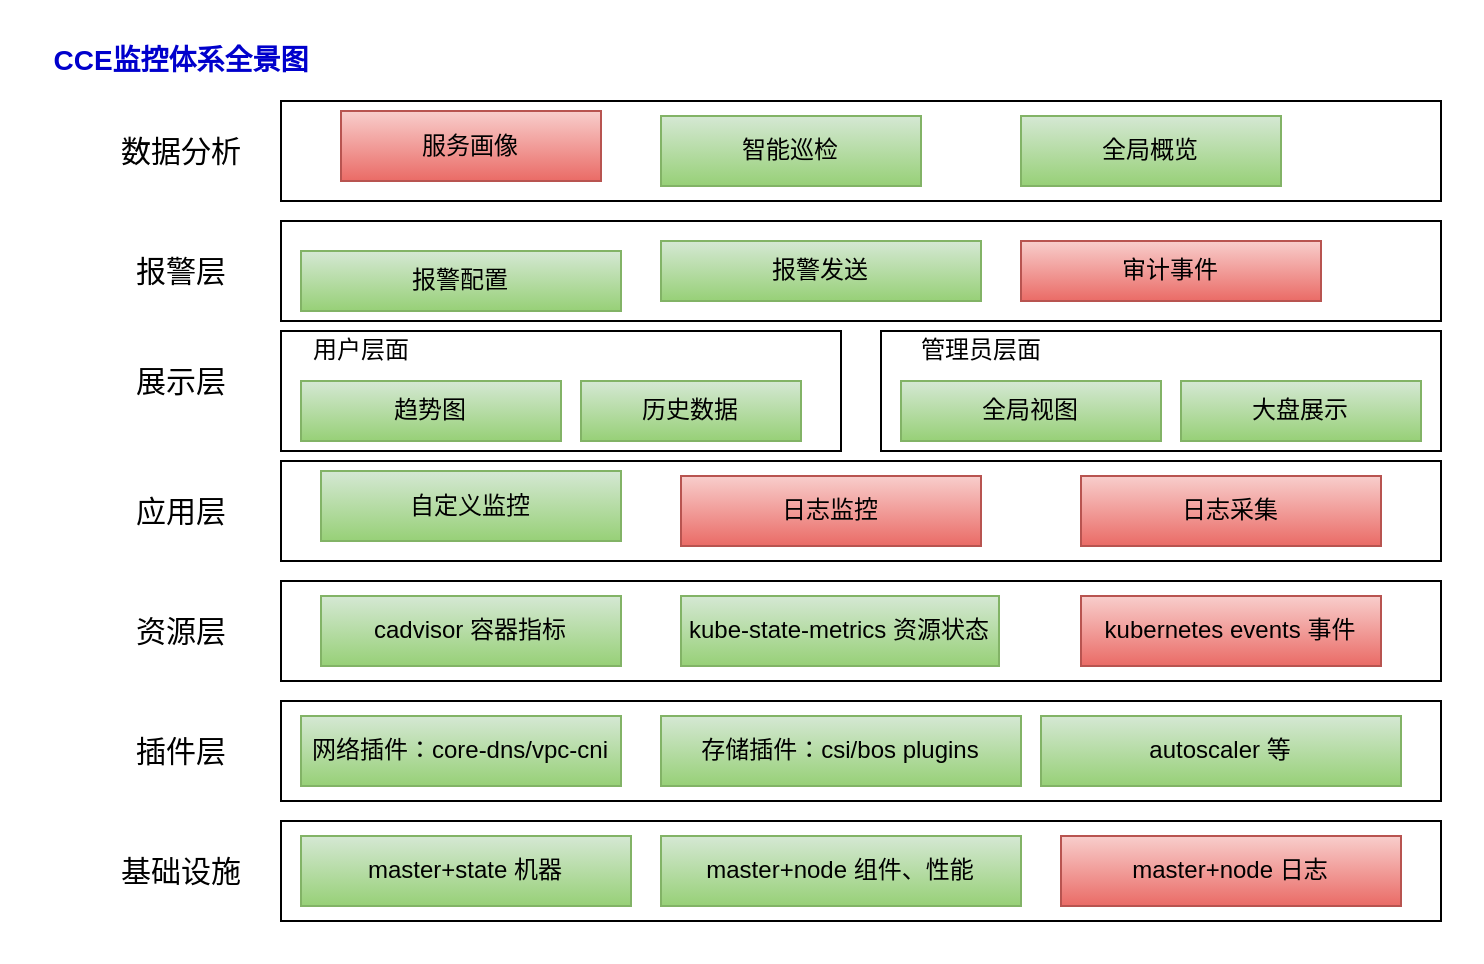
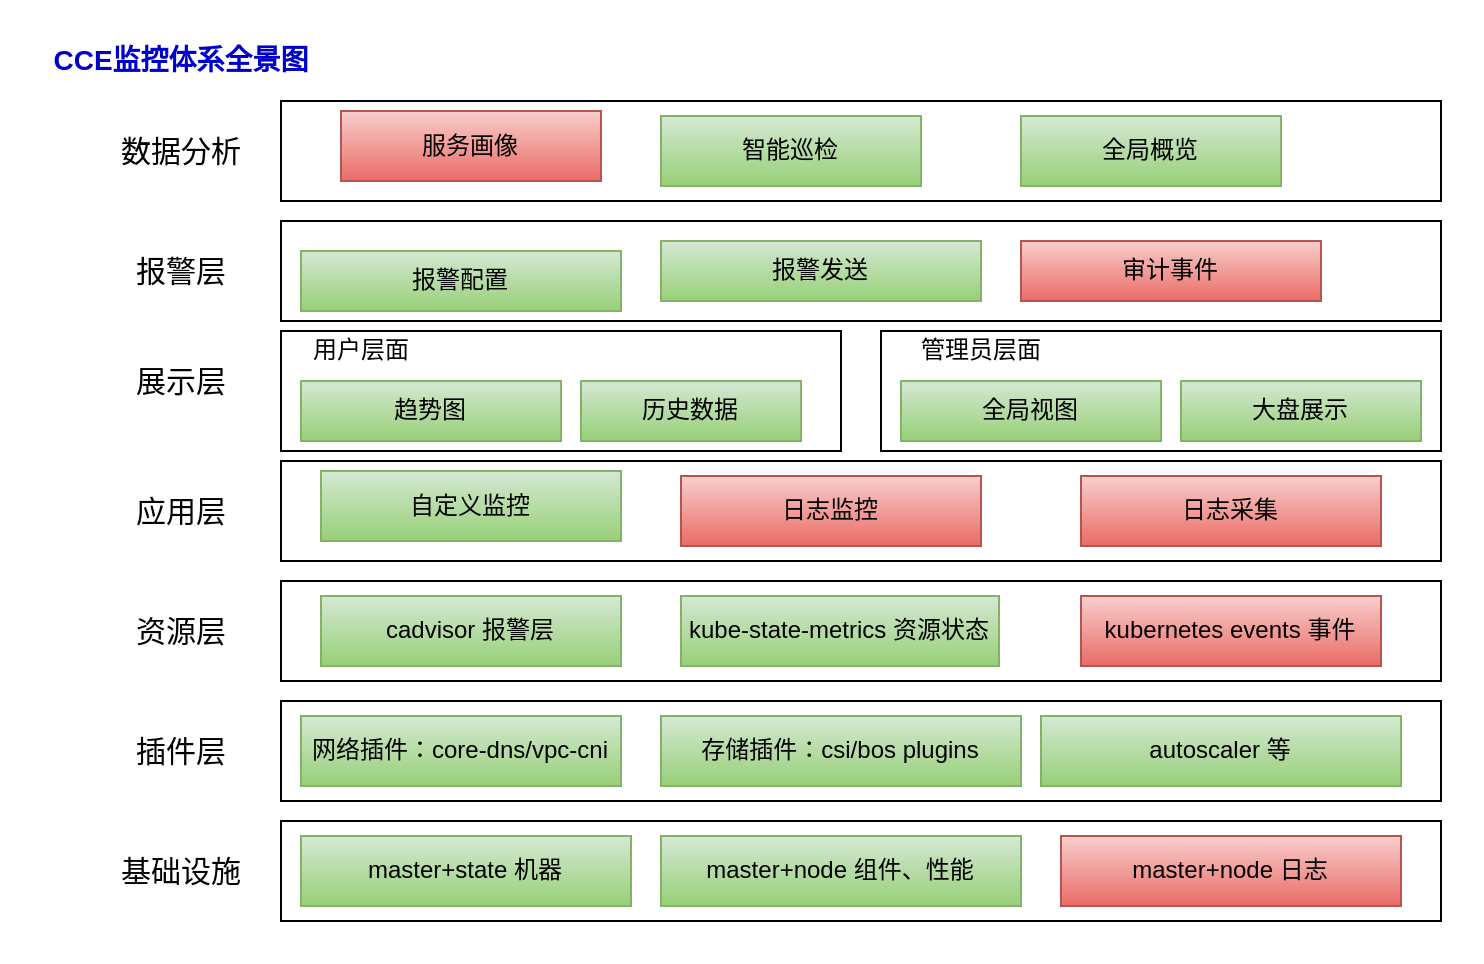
- <mxCell id="24" value="cadvisor 容器指标" style="rounded=0;whiteSpace=wrap;html=1;gradientColor=#97d077;fillColor=#d5e8d4;strokeColor=#82b366;" vertex="1" parent="1"><mxGeometry x="160" y="297.5" width="150" height="35" as="geometry" /></mxCell>
+ <mxCell id="24" value="cadvisor 报警层" style="rounded=0;whiteSpace=wrap;html=1;gradientColor=#97d077;fillColor=#d5e8d4;strokeColor=#82b366;" vertex="1" parent="1"><mxGeometry x="160" y="297.5" width="150" height="35" as="geometry" /></mxCell>
